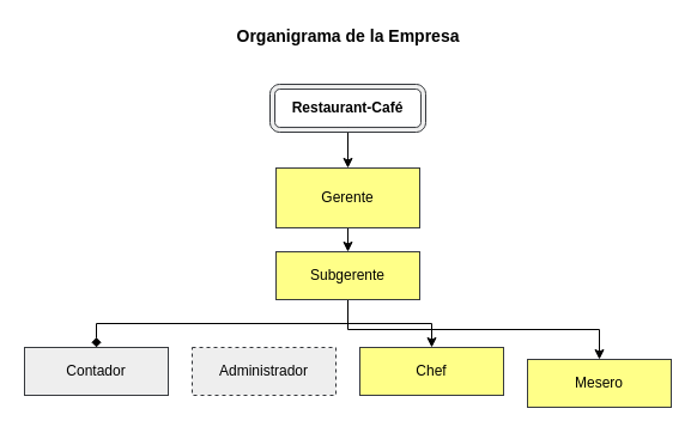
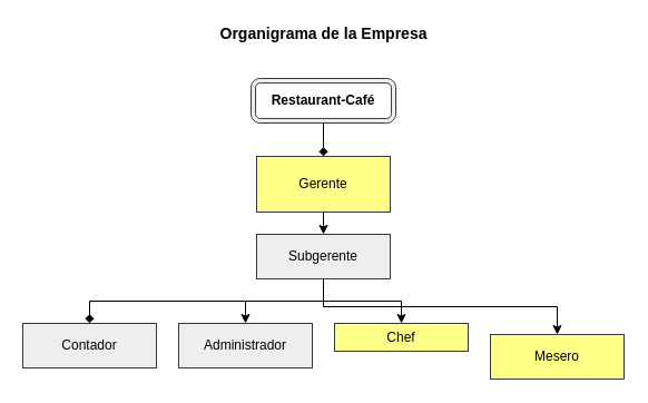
- <mxCell id="3" style="edgeStyle=orthogonalEdgeStyle;rounded=0;orthogonalLoop=1;jettySize=auto;html=1;exitX=0.5;exitY=1;exitDx=0;exitDy=-4.06;exitPerimeter=0;entryX=0.5;entryY=0;entryDx=0;entryDy=0;" edge="1" parent="1" source="4" target="6"><mxGeometry relative="1" as="geometry" /></mxCell>
+ <mxCell id="3" style="edgeStyle=orthogonalEdgeStyle;rounded=0;orthogonalLoop=1;jettySize=auto;html=1;exitX=0.5;exitY=1;exitDx=0;exitDy=-4.06;exitPerimeter=0;entryX=0.5;entryY=0;entryDx=0;entryDy=0;endArrow=diamond;" edge="1" parent="1" source="4" target="6"><mxGeometry relative="1" as="geometry" /></mxCell>
- <mxCell id="11" value="Subgerente" style="rounded=0;whiteSpace=wrap;html=1;fillColor=#ffff88;strokeColor=#36393d;" vertex="1" parent="1"><mxGeometry x="230" y="210" width="120" height="40" as="geometry" /></mxCell>
+ <mxCell id="11" value="Subgerente" style="rounded=0;whiteSpace=wrap;html=1;fillColor=#eeeeee;strokeColor=#36393d;" vertex="1" parent="1"><mxGeometry x="230" y="210" width="120" height="40" as="geometry" /></mxCell>
+ <mxCell id="7" style="edgeStyle=orthogonalEdgeStyle;rounded=0;orthogonalLoop=1;jettySize=auto;html=1;exitX=0.5;exitY=1;exitDx=0;exitDy=0;entryX=0.5;entryY=0;entryDx=0;entryDy=0;" edge="1" parent="1" source="11" target="13"><mxGeometry relative="1" as="geometry" /></mxCell>
- <mxCell id="13" value="Administrador" style="rounded=0;whiteSpace=wrap;html=1;fillColor=#eeeeee;strokeColor=#36393d;dashed=1;" vertex="1" parent="1"><mxGeometry x="160" y="290" width="120" height="40" as="geometry" /></mxCell>
+ <mxCell id="13" value="Administrador" style="rounded=0;whiteSpace=wrap;html=1;fillColor=#eeeeee;strokeColor=#36393d;" vertex="1" parent="1"><mxGeometry x="160" y="290" width="120" height="40" as="geometry" /></mxCell>
- <mxCell id="14" value="Chef" style="rounded=0;whiteSpace=wrap;html=1;fillColor=#ffff88;strokeColor=#36393d;" vertex="1" parent="1"><mxGeometry x="300" y="290" width="120" height="40" as="geometry" /></mxCell>
+ <mxCell id="14" value="Chef" style="rounded=0;whiteSpace=wrap;html=1;fillColor=#ffff88;strokeColor=#36393d;" vertex="1" parent="1"><mxGeometry x="300" y="290" width="120" height="25" as="geometry" /></mxCell>
